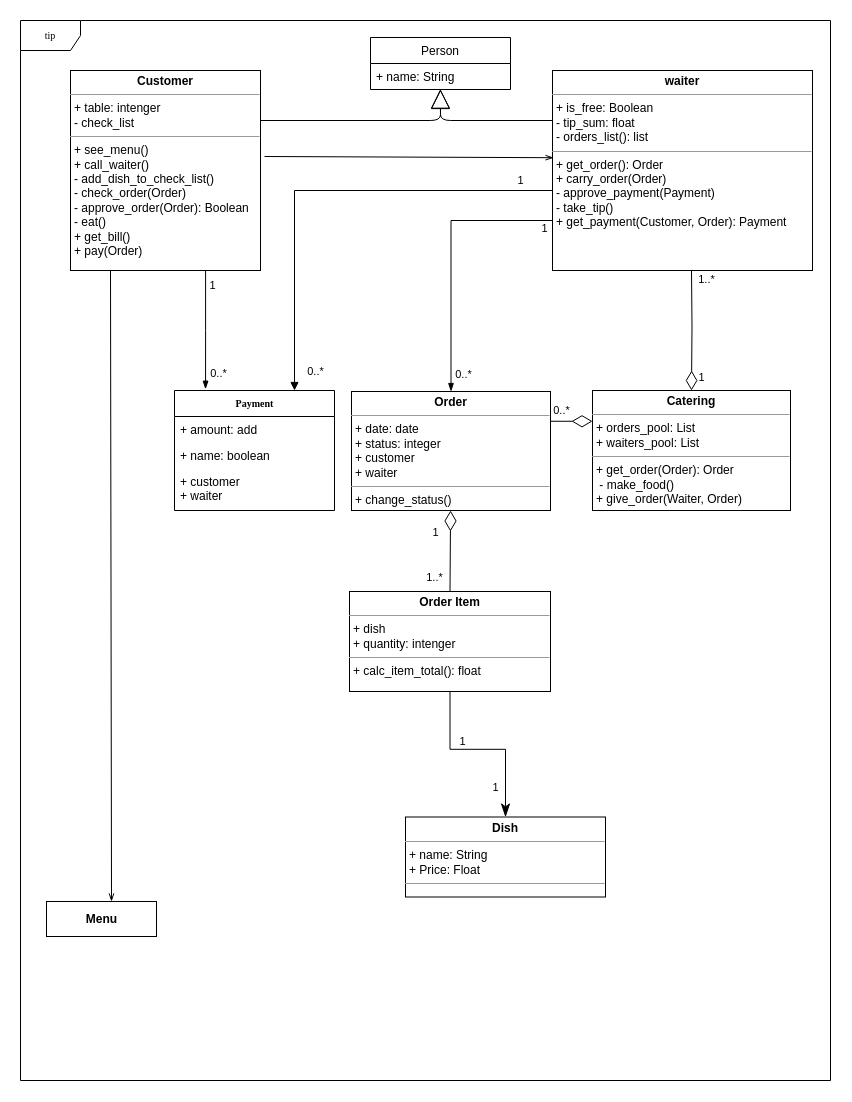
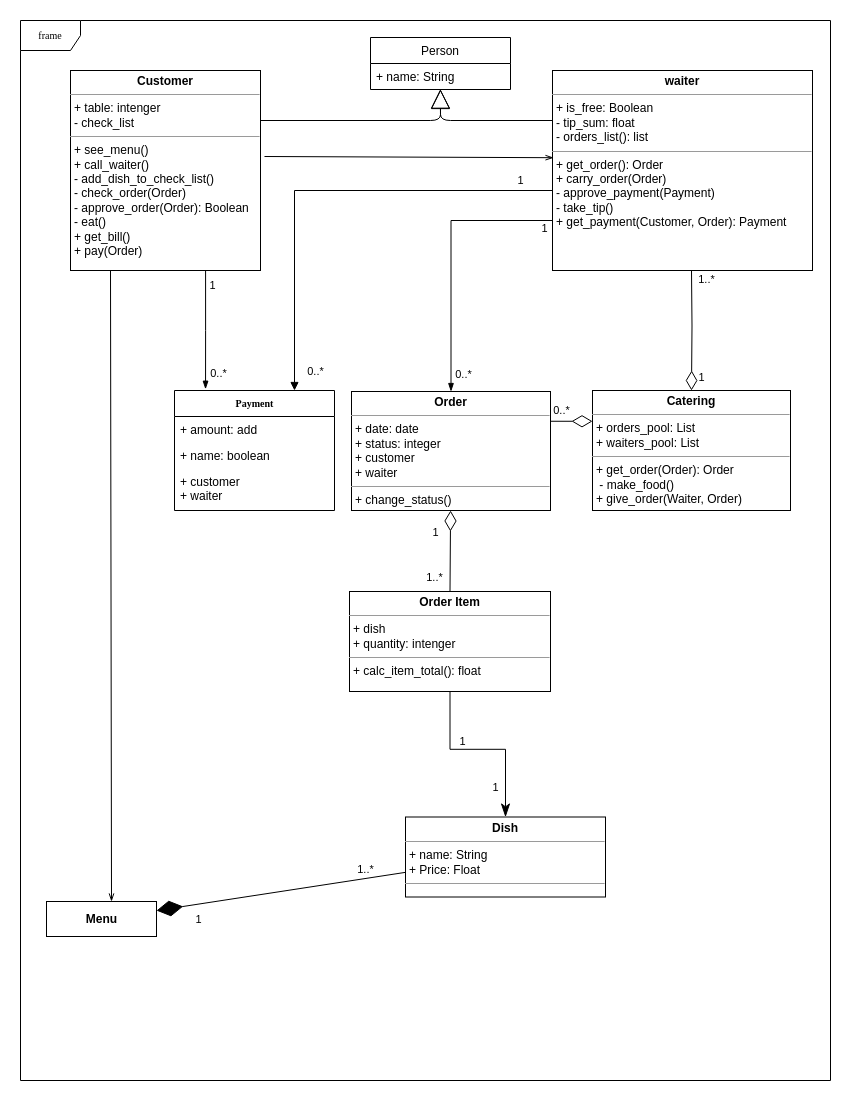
- <mxCell id="2" value="tip" style="shape=umlFrame;whiteSpace=wrap;html=1;rounded=0;shadow=0;comic=0;labelBackgroundColor=none;strokeWidth=1;fontFamily=Verdana;fontSize=10;align=center;" parent="1" vertex="1"><mxGeometry x="20" y="20" width="810" height="1060" as="geometry" /></mxCell>
+ <mxCell id="2" value="frame" style="shape=umlFrame;whiteSpace=wrap;html=1;rounded=0;shadow=0;comic=0;labelBackgroundColor=none;strokeWidth=1;fontFamily=Verdana;fontSize=10;align=center;" parent="1" vertex="1"><mxGeometry x="20" y="20" width="810" height="1060" as="geometry" /></mxCell>
+ <mxCell id="39" value="" style="endArrow=diamondThin;endFill=1;endSize=24;html=1;" parent="1" source="28" target="33" edge="1"><mxGeometry width="160" relative="1" as="geometry"><mxPoint x="220" y="720" as="sourcePoint" /><mxPoint x="380" y="720" as="targetPoint" /><Array as="points" /></mxGeometry></mxCell>
+ <mxCell id="40" value="1" style="edgeLabel;html=1;align=center;verticalAlign=middle;resizable=0;points=[];" parent="39" vertex="1" connectable="0"><mxGeometry x="0.668" relative="1" as="geometry"><mxPoint y="15" as="offset" /></mxGeometry></mxCell>
+ <mxCell id="41" value="1..*" style="edgeLabel;html=1;align=center;verticalAlign=middle;resizable=0;points=[];" parent="39" vertex="1" connectable="0"><mxGeometry x="-0.673" y="-1" relative="1" as="geometry"><mxPoint y="-9" as="offset" /></mxGeometry></mxCell>
